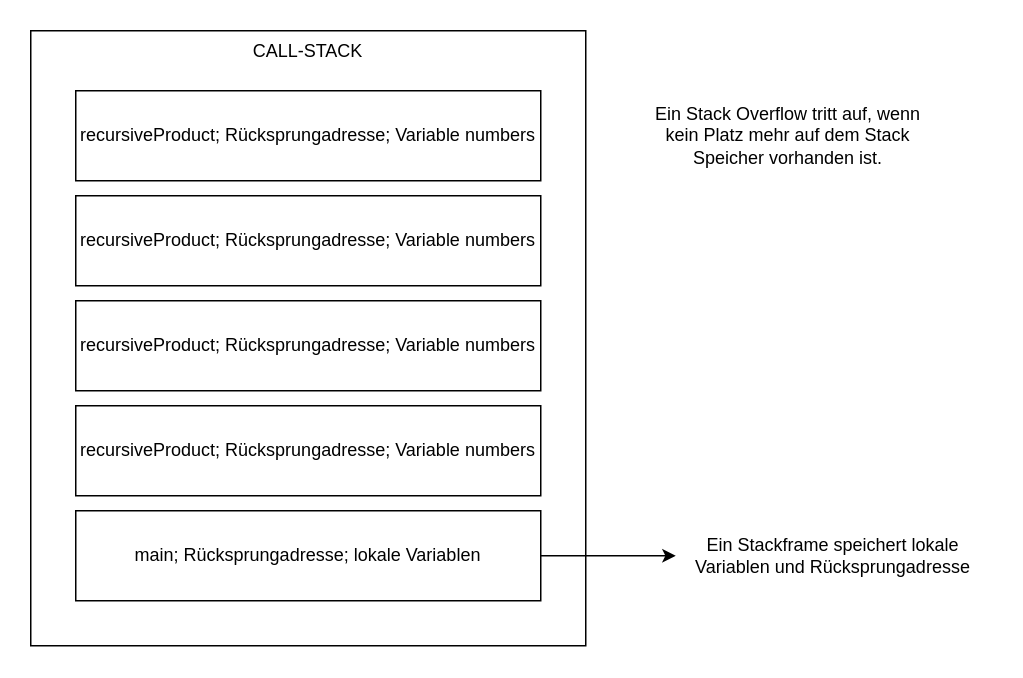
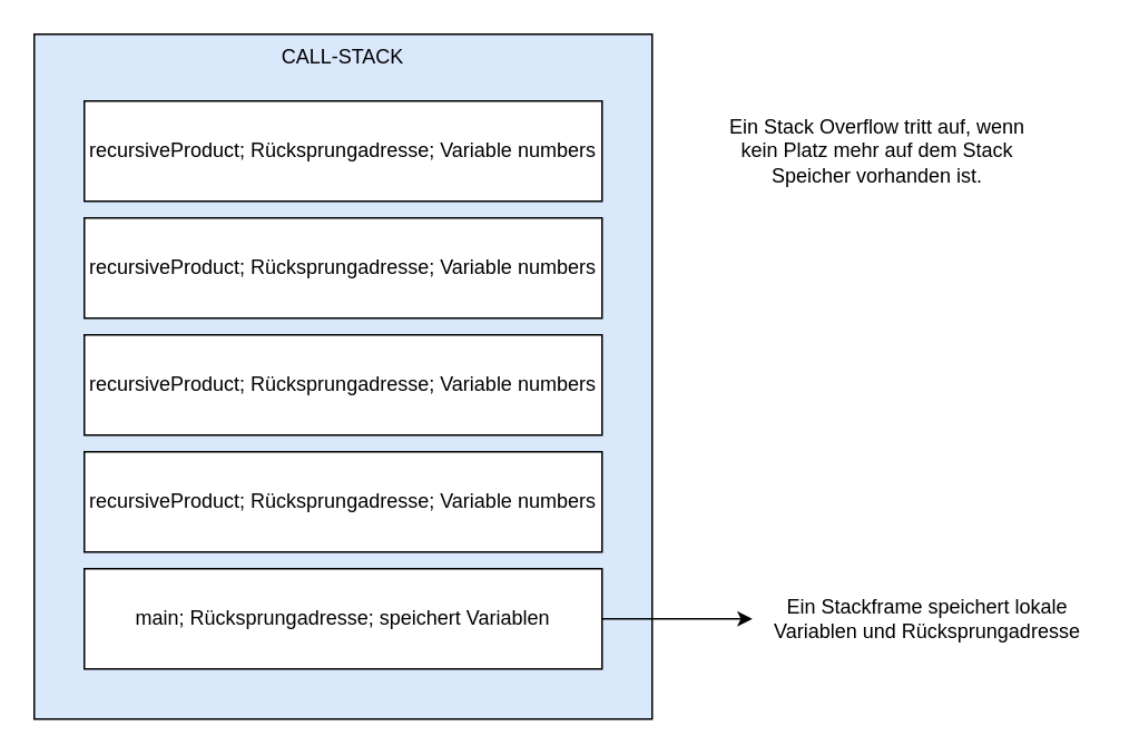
- <mxCell id="2" value="CALL-STACK" style="rounded=0;whiteSpace=wrap;html=1;verticalAlign=top;" vertex="1" parent="1"><mxGeometry x="20" y="20" width="370" height="410" as="geometry" /></mxCell>
+ <mxCell id="2" value="CALL-STACK" style="rounded=0;whiteSpace=wrap;html=1;verticalAlign=top;fillColor=#dae8fc;" vertex="1" parent="1"><mxGeometry x="20" y="20" width="370" height="410" as="geometry" /></mxCell>
- <mxCell id="4" value="main; Rücksprungadresse; lokale Variablen" style="rounded=0;whiteSpace=wrap;html=1;" vertex="1" parent="1"><mxGeometry x="50" y="340" width="310" height="60" as="geometry" /></mxCell>
+ <mxCell id="4" value="main; Rücksprungadresse; speichert Variablen" style="rounded=0;whiteSpace=wrap;html=1;" vertex="1" parent="1"><mxGeometry x="50" y="340" width="310" height="60" as="geometry" /></mxCell>
